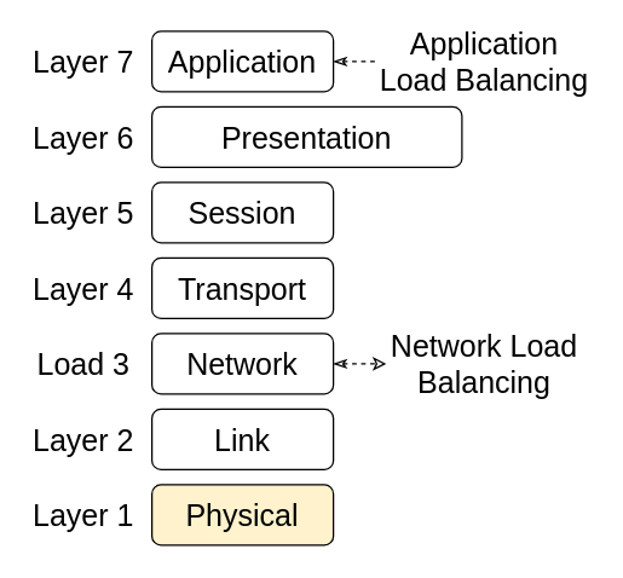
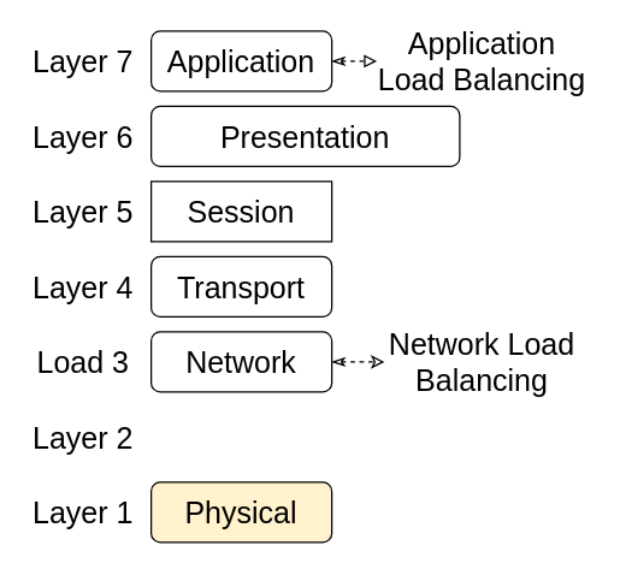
- <mxCell id="17" value="" style="endArrow=none;html=1;rounded=0;fontSize=20;entryX=0;entryY=0.5;entryDx=0;entryDy=0;exitX=1;exitY=0.5;exitDx=0;exitDy=0;startArrow=classicThin;startFill=0;endFill=0;dashed=1;" edge="1" parent="1" source="2" target="16"><mxGeometry width="50" height="50" relative="1" as="geometry"><mxPoint x="140" y="230" as="sourcePoint" /><mxPoint x="190" y="180" as="targetPoint" /></mxGeometry></mxCell>
+ <mxCell id="17" value="" style="endArrow=block;html=1;rounded=0;fontSize=20;entryX=0;entryY=0.5;entryDx=0;entryDy=0;exitX=1;exitY=0.5;exitDx=0;exitDy=0;startArrow=classicThin;startFill=0;endFill=0;dashed=1;" edge="1" parent="1" source="2" target="16"><mxGeometry width="50" height="50" relative="1" as="geometry"><mxPoint x="140" y="230" as="sourcePoint" /><mxPoint x="190" y="180" as="targetPoint" /></mxGeometry></mxCell>
- <mxCell id="6" value="&lt;font style=&quot;font-size: 20px;&quot;&gt;Session&lt;/font&gt;" style="rounded=1;whiteSpace=wrap;html=1;" vertex="1" parent="1"><mxGeometry x="100" y="120" width="120" height="40" as="geometry" /></mxCell>
+ <mxCell id="6" value="&lt;font style=&quot;font-size: 20px;&quot;&gt;Session&lt;/font&gt;" style="whiteSpace=wrap;html=1;rounded=0;" vertex="1" parent="1"><mxGeometry x="100" y="120" width="120" height="40" as="geometry" /></mxCell>
- <mxCell id="12" value="&lt;font style=&quot;font-size: 20px;&quot;&gt;Link&lt;/font&gt;" style="rounded=1;whiteSpace=wrap;html=1;" vertex="1" parent="1"><mxGeometry x="100" y="270" width="120" height="40" as="geometry" /></mxCell>
